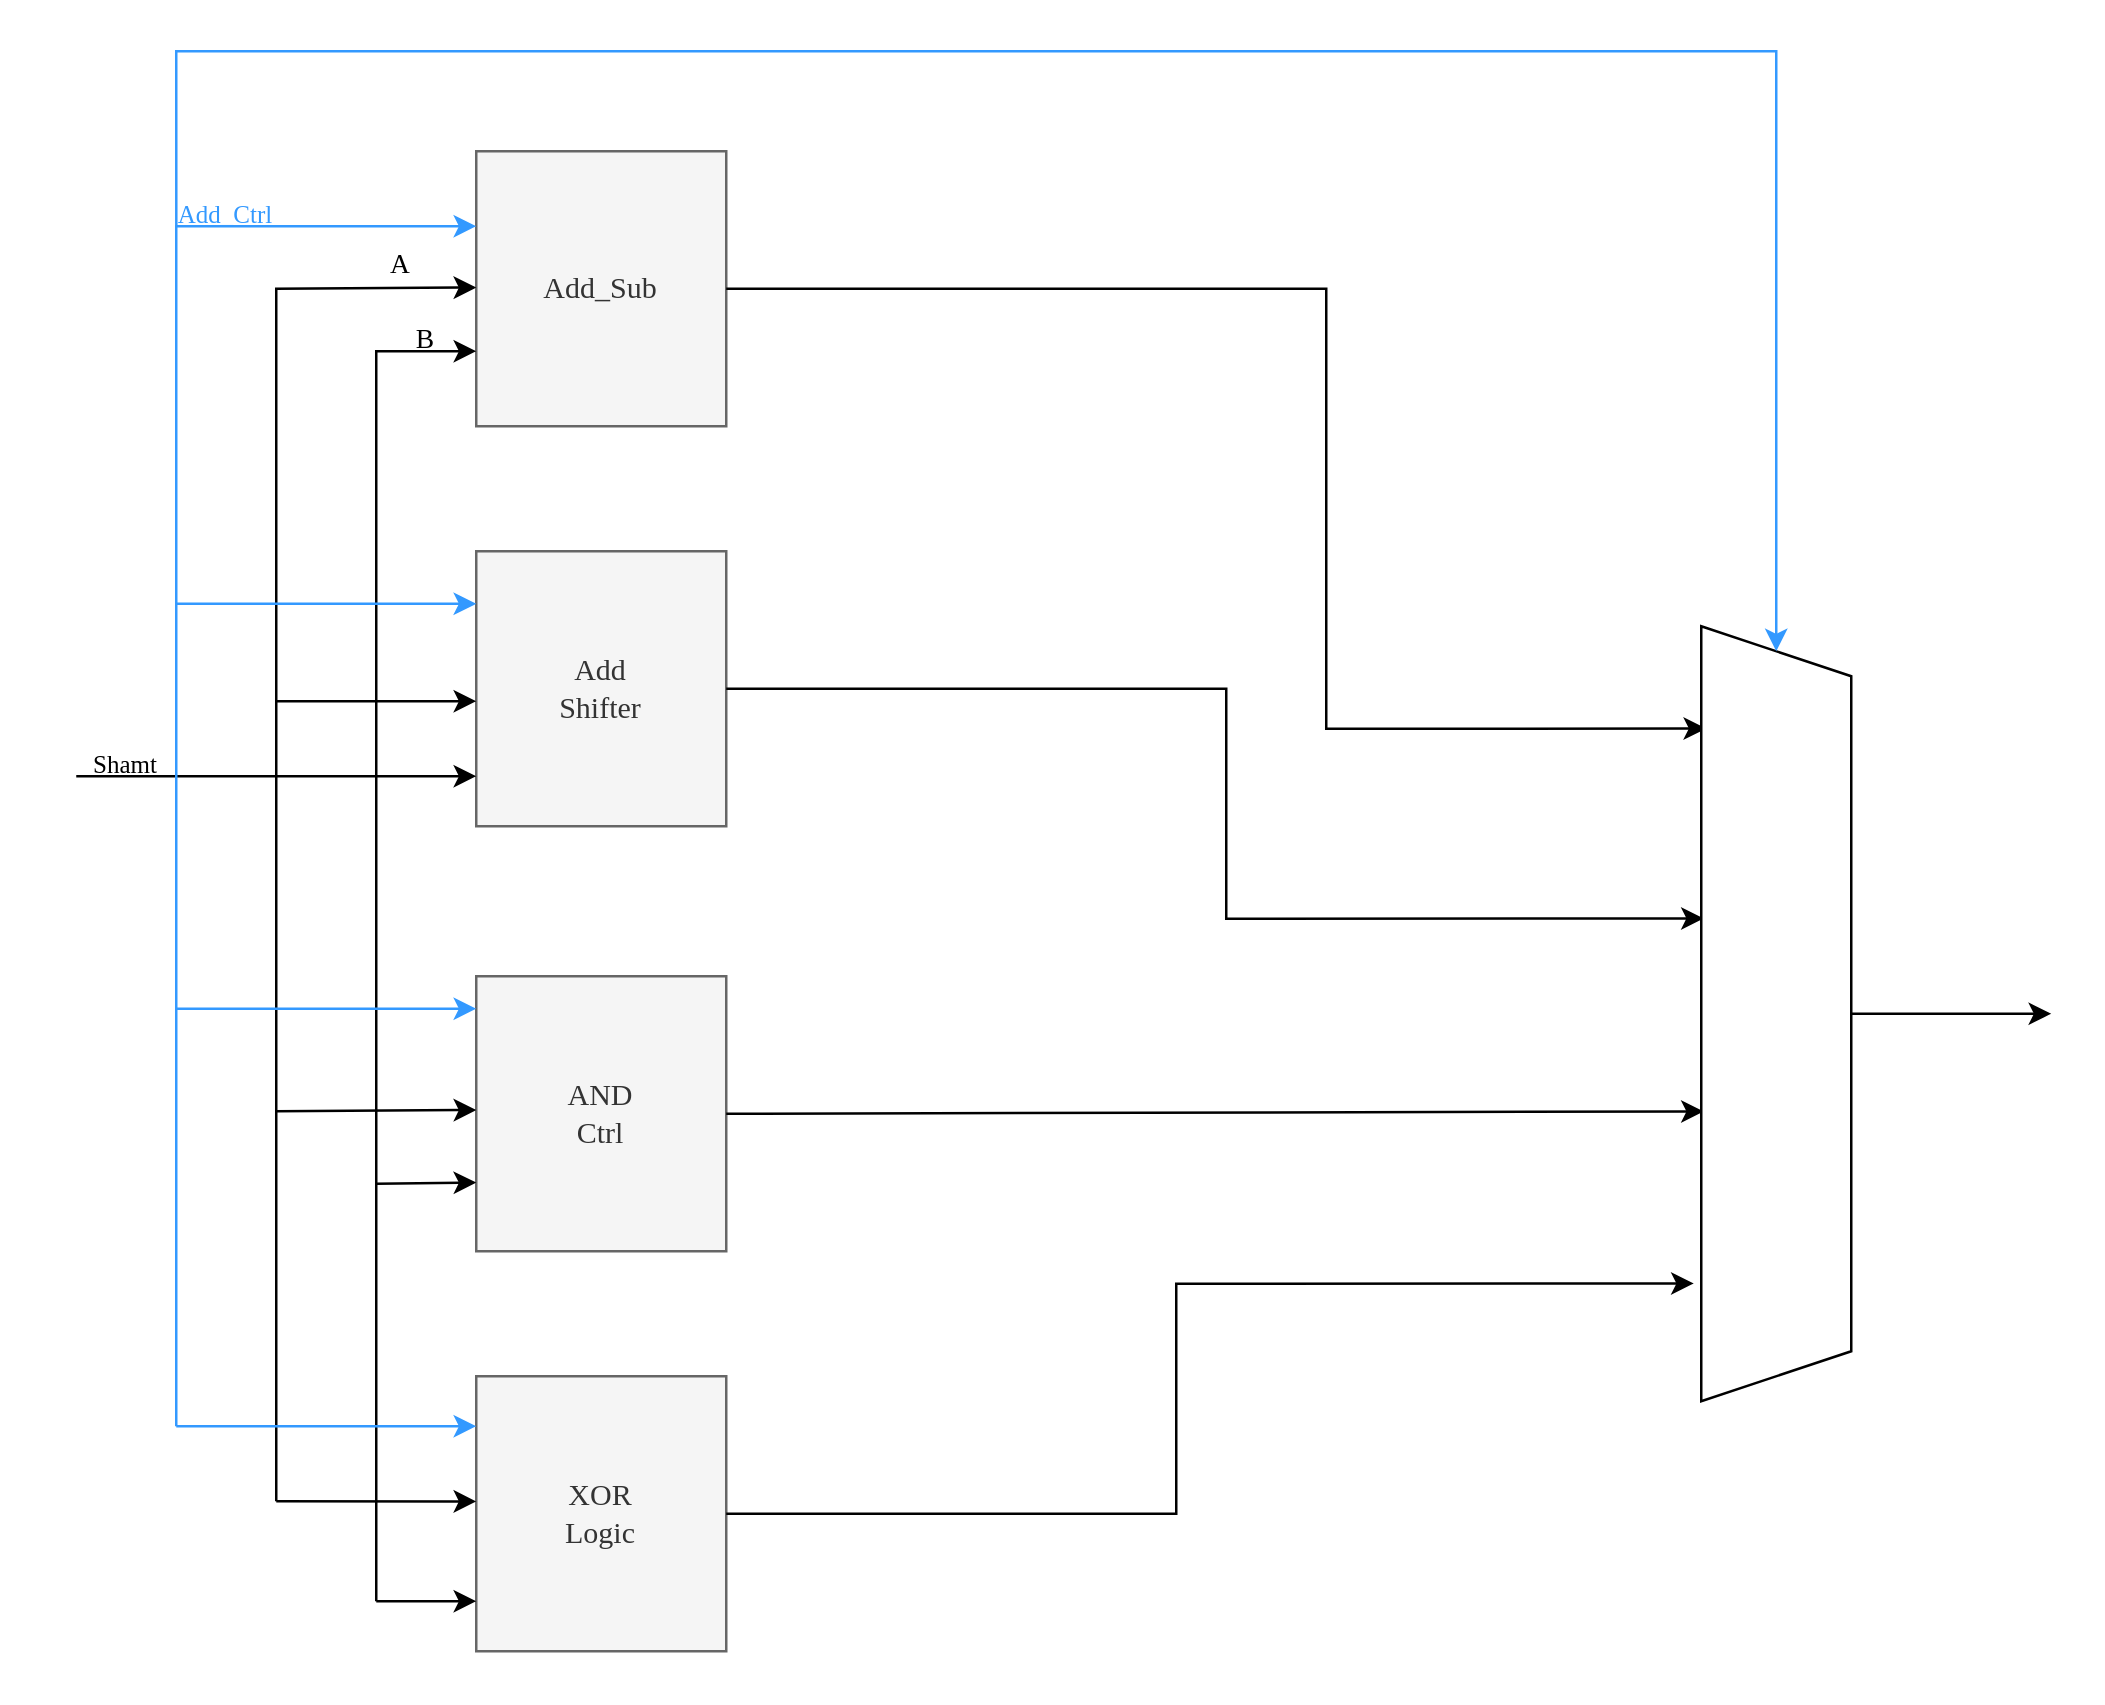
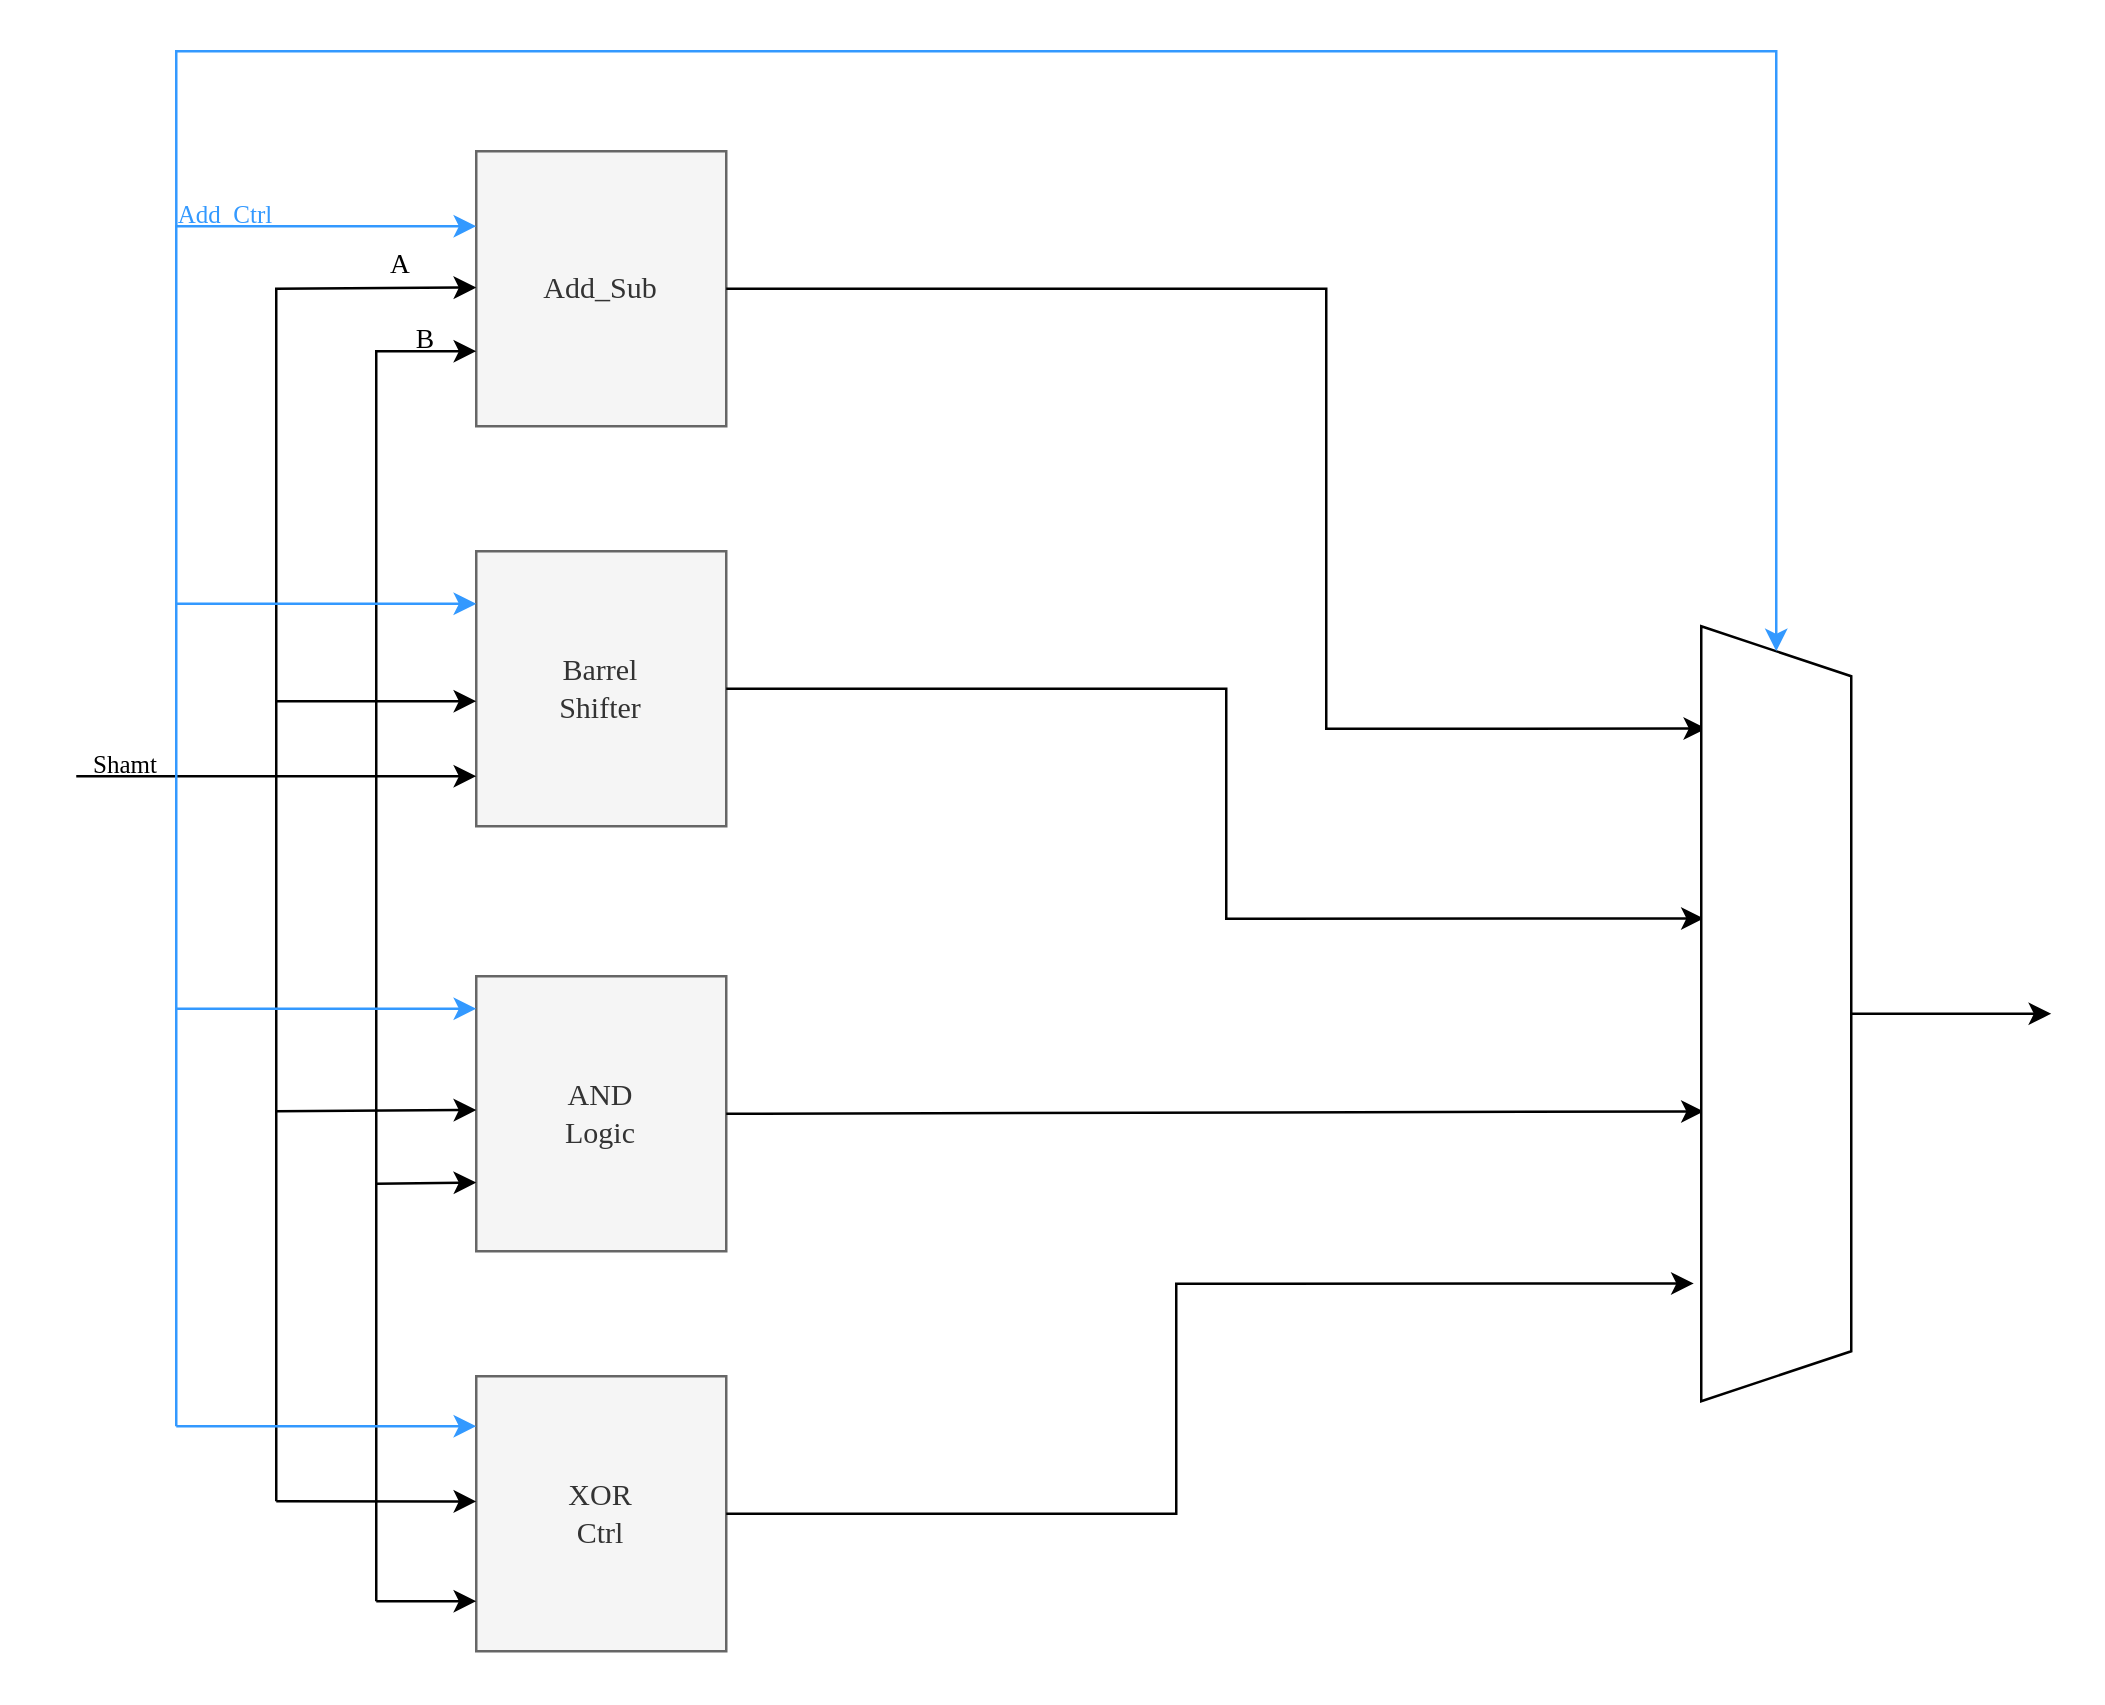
- <mxCell id="3" value="&lt;font face=&quot;modern computer&quot;&gt;Add&lt;br&gt;Shifter&lt;br&gt;&lt;/font&gt;" style="rounded=0;whiteSpace=wrap;html=1;direction=south;fillColor=#f5f5f5;fontColor=#333333;strokeColor=#666666;" vertex="1" parent="1"><mxGeometry x="190" y="220" width="100" height="110" as="geometry" /></mxCell>
+ <mxCell id="3" value="&lt;font face=&quot;modern computer&quot;&gt;Barrel&lt;br&gt;Shifter&lt;br&gt;&lt;/font&gt;" style="rounded=0;whiteSpace=wrap;html=1;direction=south;fillColor=#f5f5f5;fontColor=#333333;strokeColor=#666666;" vertex="1" parent="1"><mxGeometry x="190" y="220" width="100" height="110" as="geometry" /></mxCell>
- <mxCell id="4" value="&lt;font face=&quot;modern family&quot;&gt;AND&lt;br&gt;Ctrl&lt;br&gt;&lt;/font&gt;" style="rounded=0;whiteSpace=wrap;html=1;direction=south;fillColor=#f5f5f5;fontColor=#333333;strokeColor=#666666;" vertex="1" parent="1"><mxGeometry x="190" y="390" width="100" height="110" as="geometry" /></mxCell>
+ <mxCell id="4" value="&lt;font face=&quot;modern family&quot;&gt;AND&lt;br&gt;Logic&lt;br&gt;&lt;/font&gt;" style="rounded=0;whiteSpace=wrap;html=1;direction=south;fillColor=#f5f5f5;fontColor=#333333;strokeColor=#666666;" vertex="1" parent="1"><mxGeometry x="190" y="390" width="100" height="110" as="geometry" /></mxCell>
- <mxCell id="5" value="&lt;font face=&quot;modern family&quot;&gt;XOR&lt;br&gt;Logic&lt;/font&gt;" style="rounded=0;whiteSpace=wrap;html=1;direction=south;fillColor=#f5f5f5;fontColor=#333333;strokeColor=#666666;" vertex="1" parent="1"><mxGeometry x="190" y="550" width="100" height="110" as="geometry" /></mxCell>
+ <mxCell id="5" value="&lt;font face=&quot;modern family&quot;&gt;XOR&lt;br&gt;Ctrl&lt;/font&gt;" style="rounded=0;whiteSpace=wrap;html=1;direction=south;fillColor=#f5f5f5;fontColor=#333333;strokeColor=#666666;" vertex="1" parent="1"><mxGeometry x="190" y="550" width="100" height="110" as="geometry" /></mxCell>
